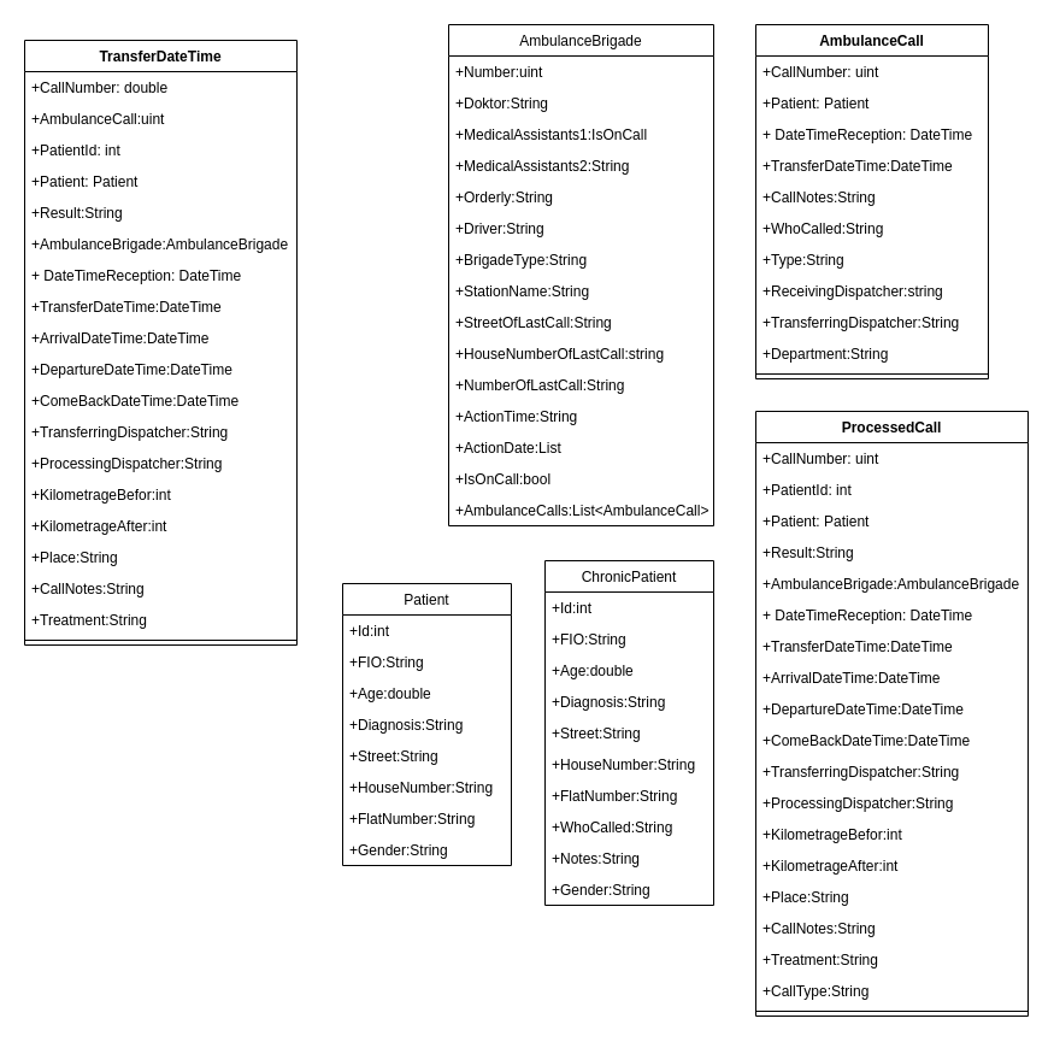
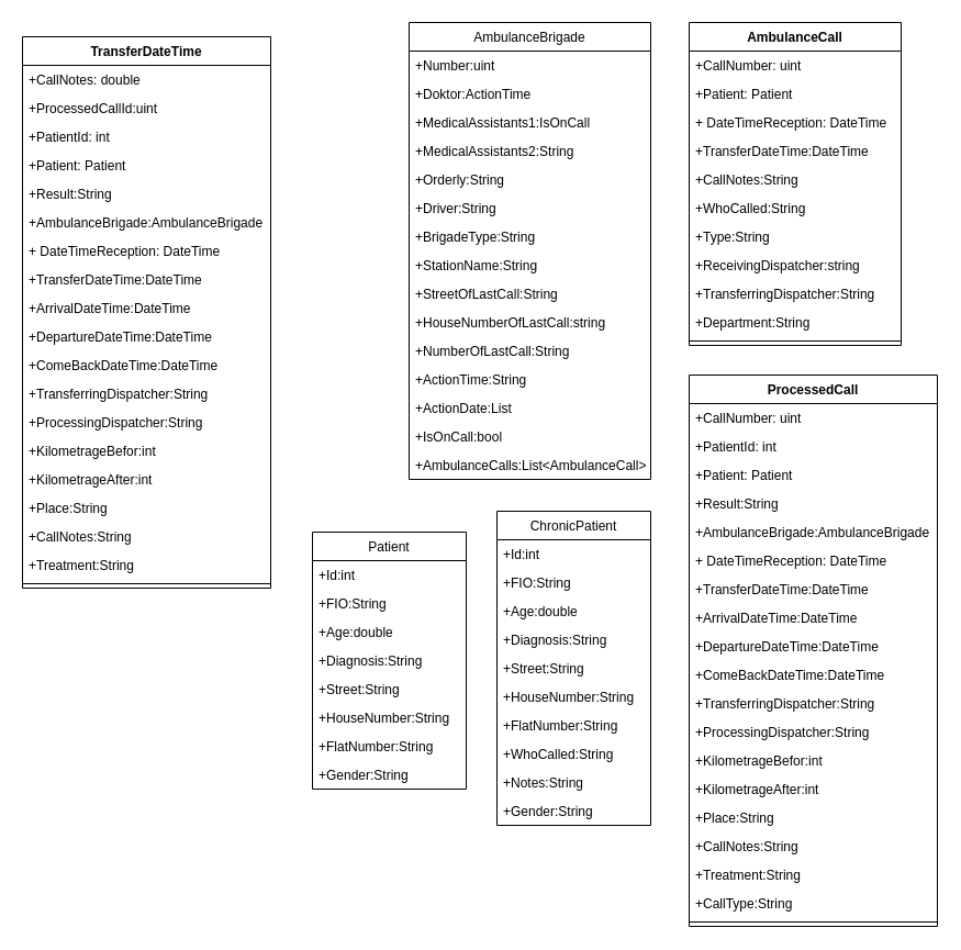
- <mxCell id="31" value="+CallNumber: double" style="text;strokeColor=none;fillColor=none;align=left;verticalAlign=top;spacingLeft=4;spacingRight=4;overflow=hidden;rotatable=0;points=[[0,0.5],[1,0.5]];portConstraint=eastwest;" vertex="1" parent="30"><mxGeometry y="26" width="226" height="26" as="geometry" /></mxCell>
+ <mxCell id="31" value="+CallNotes: double" style="text;strokeColor=none;fillColor=none;align=left;verticalAlign=top;spacingLeft=4;spacingRight=4;overflow=hidden;rotatable=0;points=[[0,0.5],[1,0.5]];portConstraint=eastwest;" vertex="1" parent="30"><mxGeometry y="26" width="226" height="26" as="geometry" /></mxCell>
- <mxCell id="16" value="+Doktor:String" style="text;strokeColor=none;fillColor=none;align=left;verticalAlign=top;spacingLeft=4;spacingRight=4;overflow=hidden;rotatable=0;points=[[0,0.5],[1,0.5]];portConstraint=eastwest;" vertex="1" parent="14"><mxGeometry y="52" width="220" height="26" as="geometry" /></mxCell>
+ <mxCell id="16" value="+Doktor:ActionTime" style="text;strokeColor=none;fillColor=none;align=left;verticalAlign=top;spacingLeft=4;spacingRight=4;overflow=hidden;rotatable=0;points=[[0,0.5],[1,0.5]];portConstraint=eastwest;" vertex="1" parent="14"><mxGeometry y="52" width="220" height="26" as="geometry" /></mxCell>
- <mxCell id="32" value="+AmbulanceCall:uint" style="text;strokeColor=none;fillColor=none;align=left;verticalAlign=top;spacingLeft=4;spacingRight=4;overflow=hidden;rotatable=0;points=[[0,0.5],[1,0.5]];portConstraint=eastwest;" vertex="1" parent="30"><mxGeometry y="52" width="226" height="26" as="geometry" /></mxCell>
+ <mxCell id="32" value="+ProcessedCallId:uint" style="text;strokeColor=none;fillColor=none;align=left;verticalAlign=top;spacingLeft=4;spacingRight=4;overflow=hidden;rotatable=0;points=[[0,0.5],[1,0.5]];portConstraint=eastwest;" vertex="1" parent="30"><mxGeometry y="52" width="226" height="26" as="geometry" /></mxCell>
